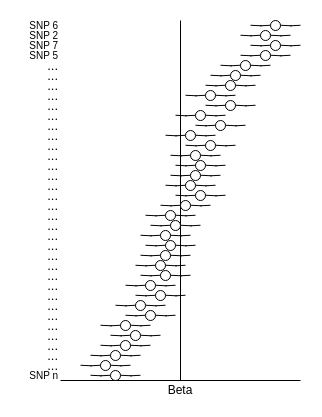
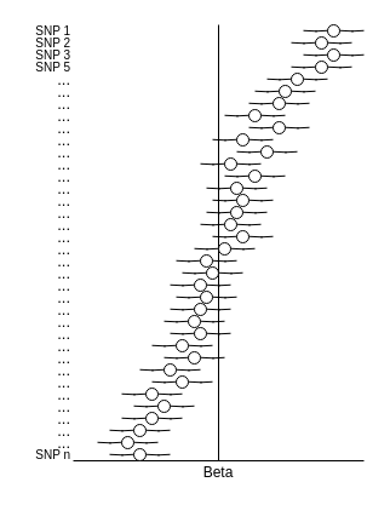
- <mxCell id="149" value="&lt;p style=&quot;font-size: 10px;&quot;&gt;&lt;font style=&quot;line-height: 100%; font-size: 10px;&quot;&gt;SNP 6&lt;/font&gt;&lt;/p&gt;" style="text;html=1;strokeColor=none;fillColor=none;align=right;verticalAlign=middle;whiteSpace=wrap;rounded=0;labelPosition=center;verticalLabelPosition=middle;textDirection=ltr;fontSize=10;" parent="1" vertex="1"><mxGeometry x="20" y="20" width="40" height="10" as="geometry" /></mxCell>
+ <mxCell id="149" value="&lt;p style=&quot;font-size: 10px;&quot;&gt;&lt;font style=&quot;line-height: 100%; font-size: 10px;&quot;&gt;SNP 1&lt;/font&gt;&lt;/p&gt;" style="text;html=1;strokeColor=none;fillColor=none;align=right;verticalAlign=middle;whiteSpace=wrap;rounded=0;labelPosition=center;verticalLabelPosition=middle;textDirection=ltr;fontSize=10;" parent="1" vertex="1"><mxGeometry x="20" y="20" width="40" height="10" as="geometry" /></mxCell>
- <mxCell id="151" value="&lt;p style=&quot;font-size: 10px;&quot;&gt;&lt;font style=&quot;line-height: 100%; font-size: 10px;&quot;&gt;SNP 7&lt;/font&gt;&lt;/p&gt;" style="text;html=1;strokeColor=none;fillColor=none;align=right;verticalAlign=middle;whiteSpace=wrap;rounded=0;labelPosition=center;verticalLabelPosition=middle;textDirection=ltr;fontSize=10;" parent="1" vertex="1"><mxGeometry x="20" y="40" width="40" height="10" as="geometry" /></mxCell>
+ <mxCell id="151" value="&lt;p style=&quot;font-size: 10px;&quot;&gt;&lt;font style=&quot;line-height: 100%; font-size: 10px;&quot;&gt;SNP 3&lt;/font&gt;&lt;/p&gt;" style="text;html=1;strokeColor=none;fillColor=none;align=right;verticalAlign=middle;whiteSpace=wrap;rounded=0;labelPosition=center;verticalLabelPosition=middle;textDirection=ltr;fontSize=10;" parent="1" vertex="1"><mxGeometry x="20" y="40" width="40" height="10" as="geometry" /></mxCell>
